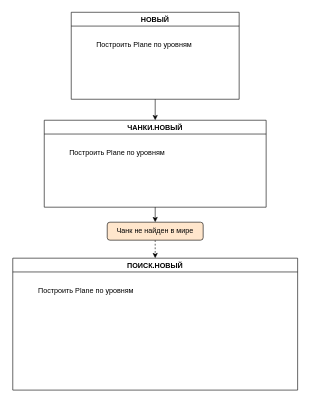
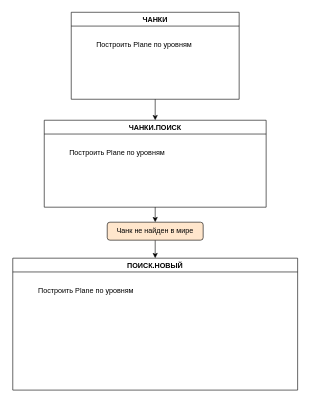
- <mxCell id="3" value="НОВЫЙ" style="swimlane;startSize=23;" parent="1" vertex="1"><mxGeometry x="118" y="20" width="280" height="145" as="geometry"><mxRectangle x="200" y="310" width="200" height="23" as="alternateBounds" /></mxGeometry></mxCell>
+ <mxCell id="3" value="ЧАНКИ" style="swimlane;startSize=23;" parent="1" vertex="1"><mxGeometry x="118" y="20" width="280" height="145" as="geometry"><mxRectangle x="200" y="310" width="200" height="23" as="alternateBounds" /></mxGeometry></mxCell>
- <mxCell id="6" value="ЧАНКИ.НОВЫЙ" style="swimlane;startSize=23;" vertex="1" parent="1"><mxGeometry x="73" y="200" width="370" height="145" as="geometry"><mxRectangle x="200" y="310" width="200" height="23" as="alternateBounds" /></mxGeometry></mxCell>
+ <mxCell id="6" value="ЧАНКИ.ПОИСК" style="swimlane;startSize=23;" vertex="1" parent="1"><mxGeometry x="73" y="200" width="370" height="145" as="geometry"><mxRectangle x="200" y="310" width="200" height="23" as="alternateBounds" /></mxGeometry></mxCell>
- <mxCell id="5" style="edgeStyle=none;rounded=0;orthogonalLoop=1;jettySize=auto;html=1;entryX=0.5;entryY=0;entryDx=0;entryDy=0;dashed=1;" edge="1" parent="1" source="10" target="8"><mxGeometry relative="1" as="geometry" /></mxCell>
+ <mxCell id="5" style="edgeStyle=none;rounded=0;orthogonalLoop=1;jettySize=auto;html=1;entryX=0.5;entryY=0;entryDx=0;entryDy=0;" edge="1" parent="1" source="10" target="8"><mxGeometry relative="1" as="geometry" /></mxCell>
